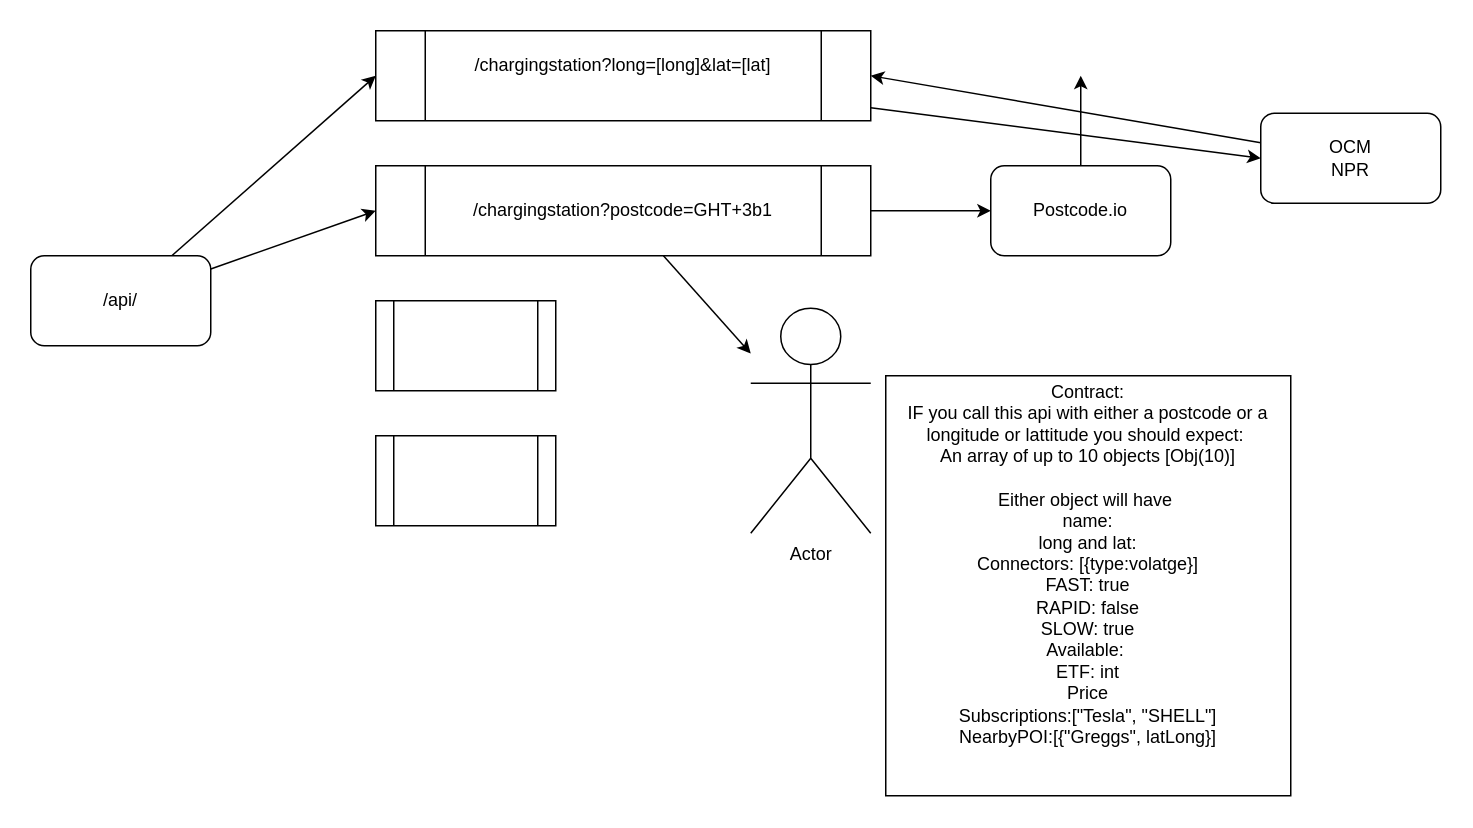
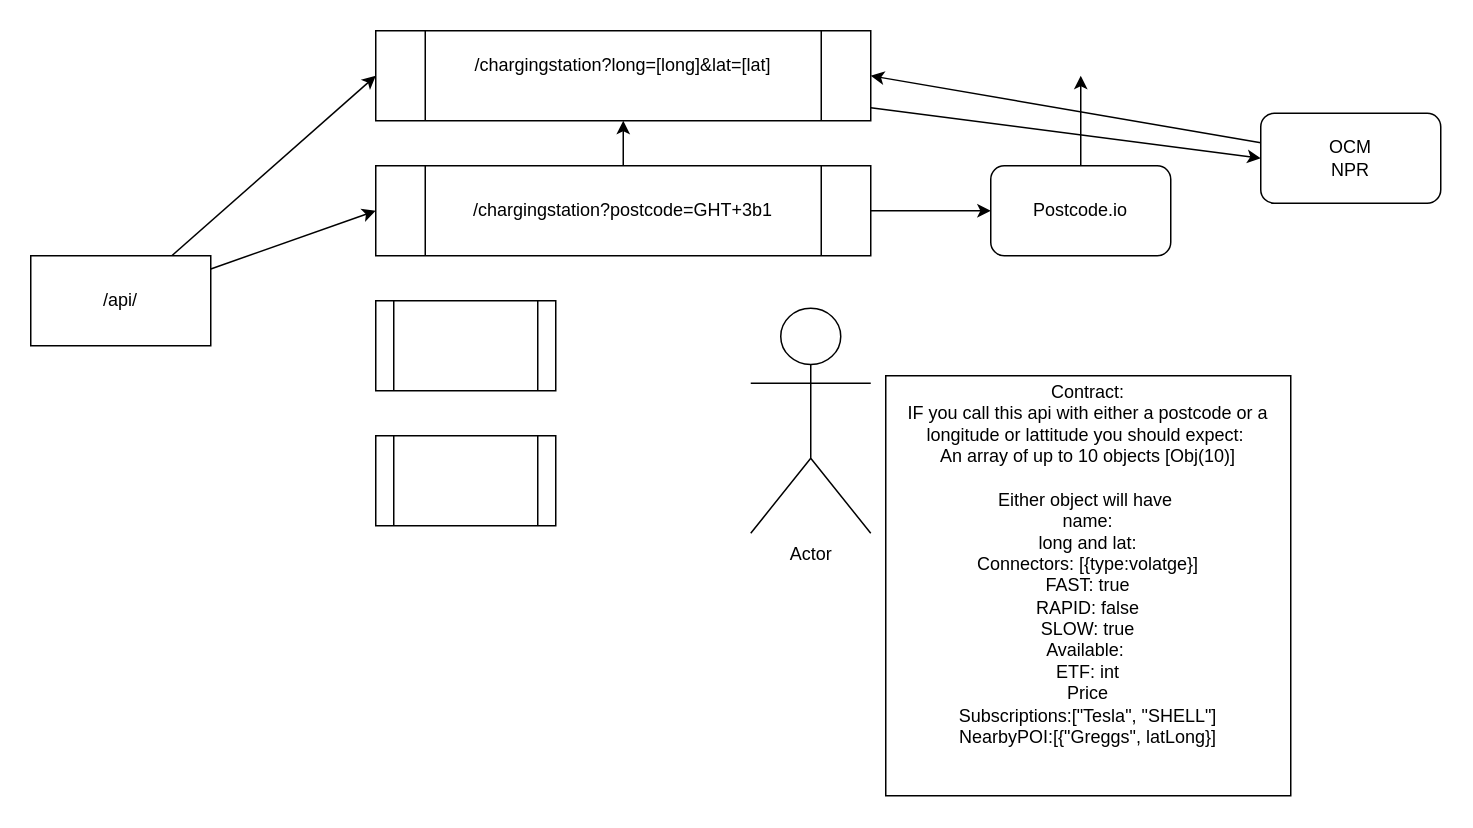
- <mxCell id="13" value="/api/" style="whiteSpace=wrap;html=1;rounded=1;" vertex="1" parent="1"><mxGeometry x="20" y="170" width="120" height="60" as="geometry" /></mxCell>
+ <mxCell id="13" value="/api/" style="rounded=0;whiteSpace=wrap;html=1;" vertex="1" parent="1"><mxGeometry x="20" y="170" width="120" height="60" as="geometry" /></mxCell>
- <mxCell id="4" style="edgeStyle=none;html=1;" edge="1" parent="1" source="6" target="16"><mxGeometry relative="1" as="geometry" /></mxCell>
+ <mxCell id="4" style="edgeStyle=none;html=1;" edge="1" parent="1" source="6" target="3"><mxGeometry relative="1" as="geometry" /></mxCell>
